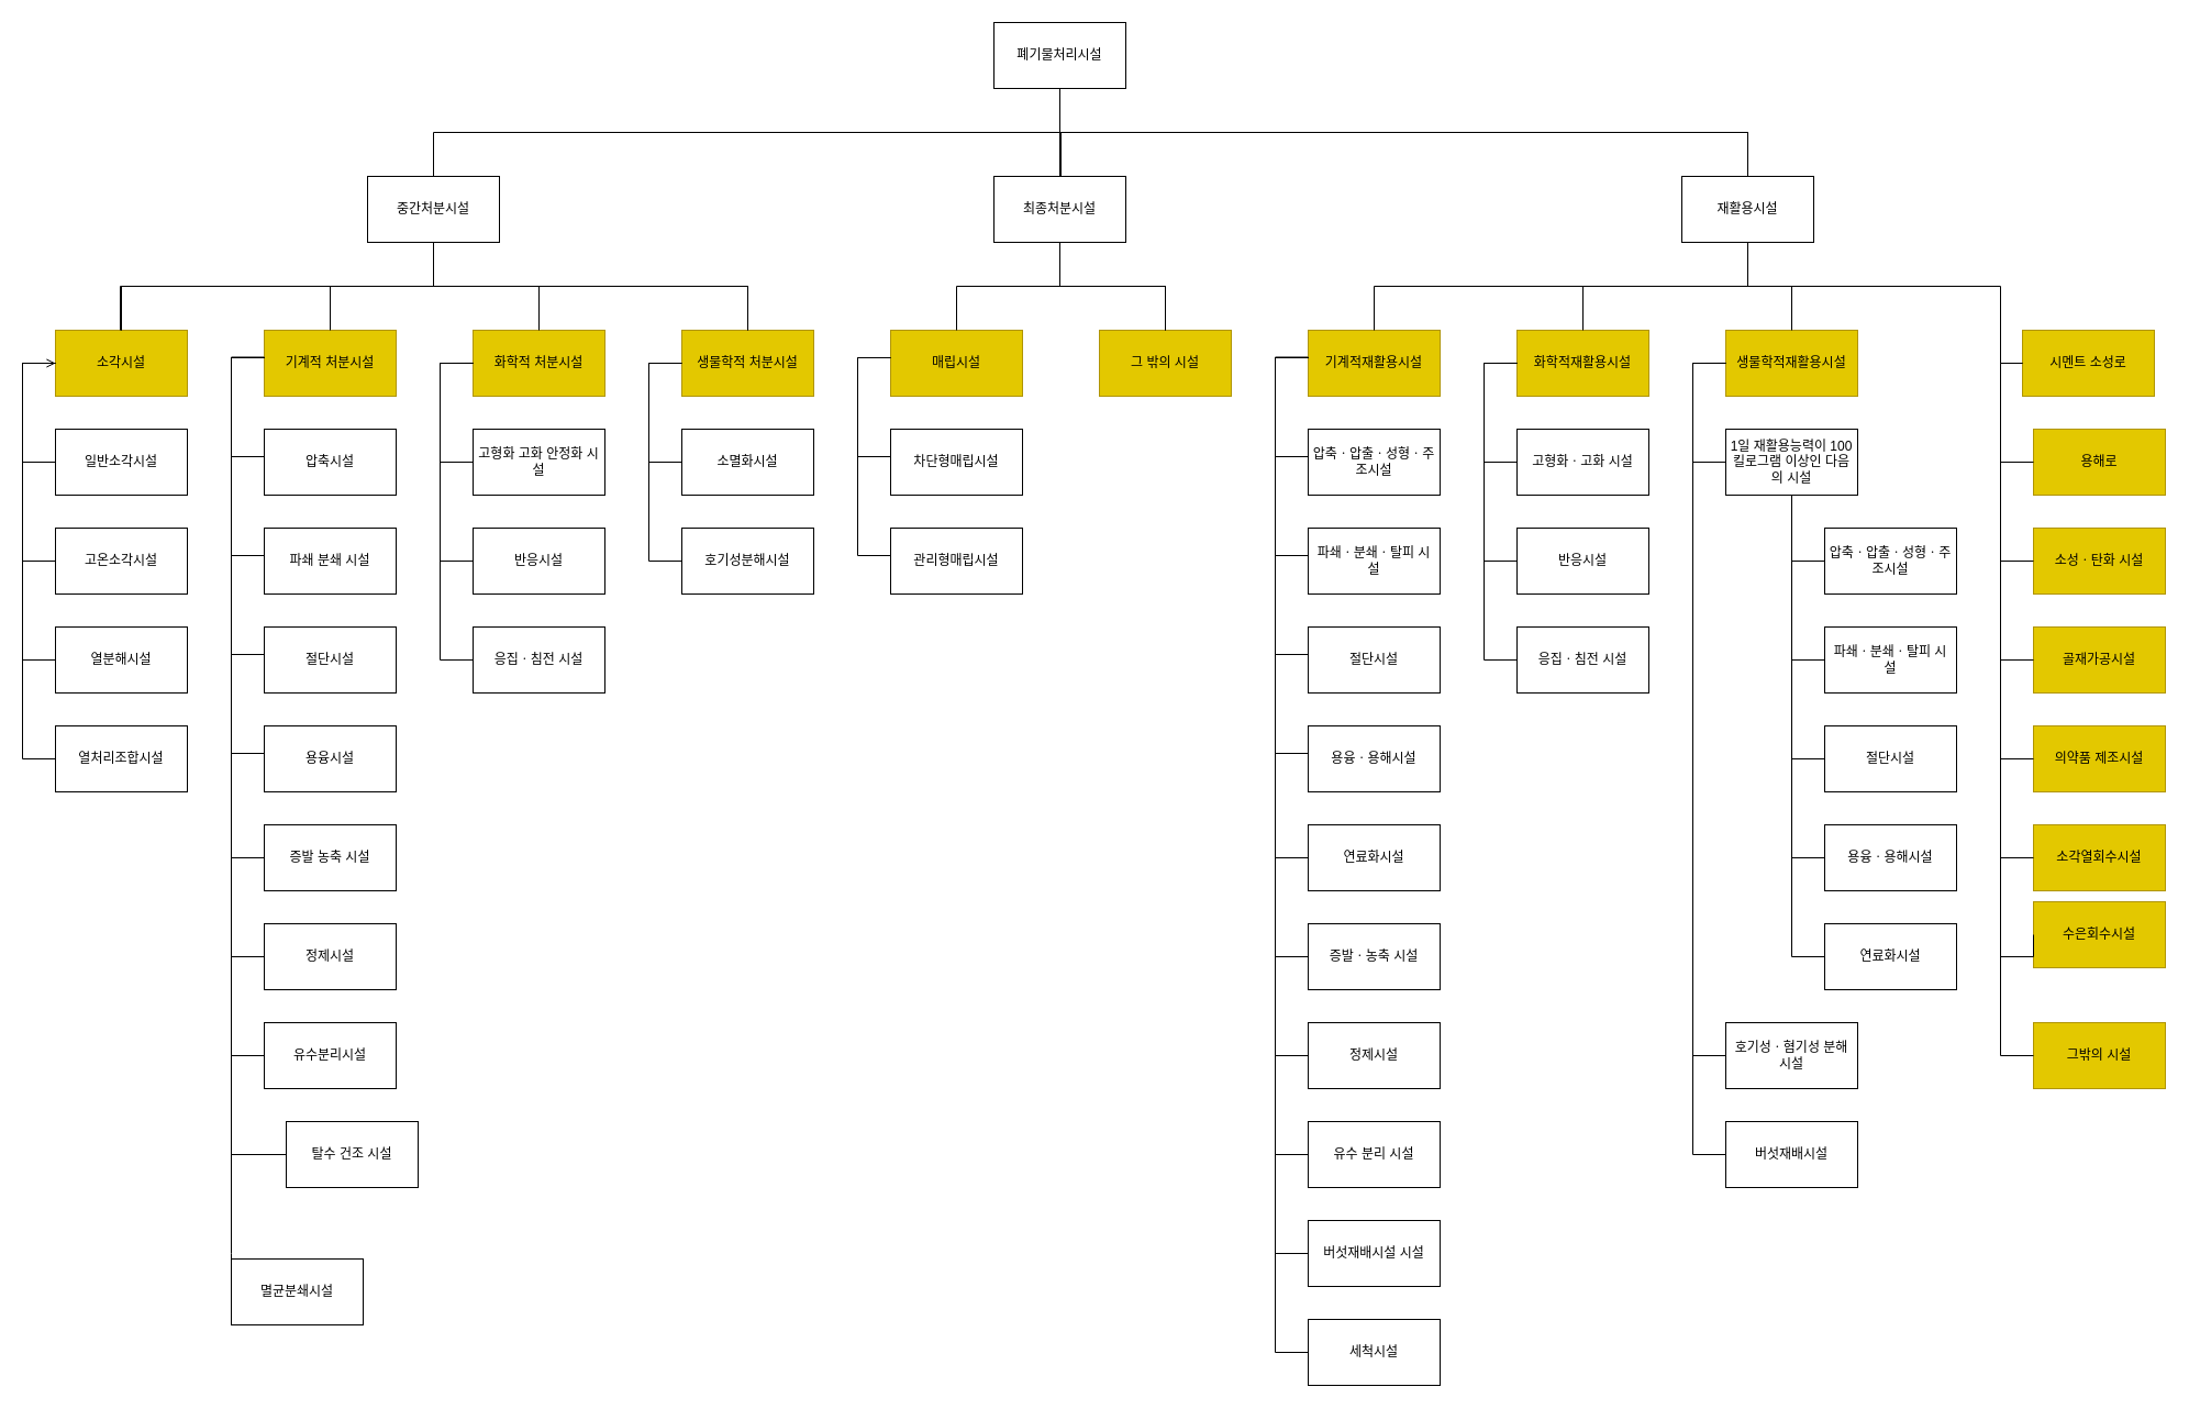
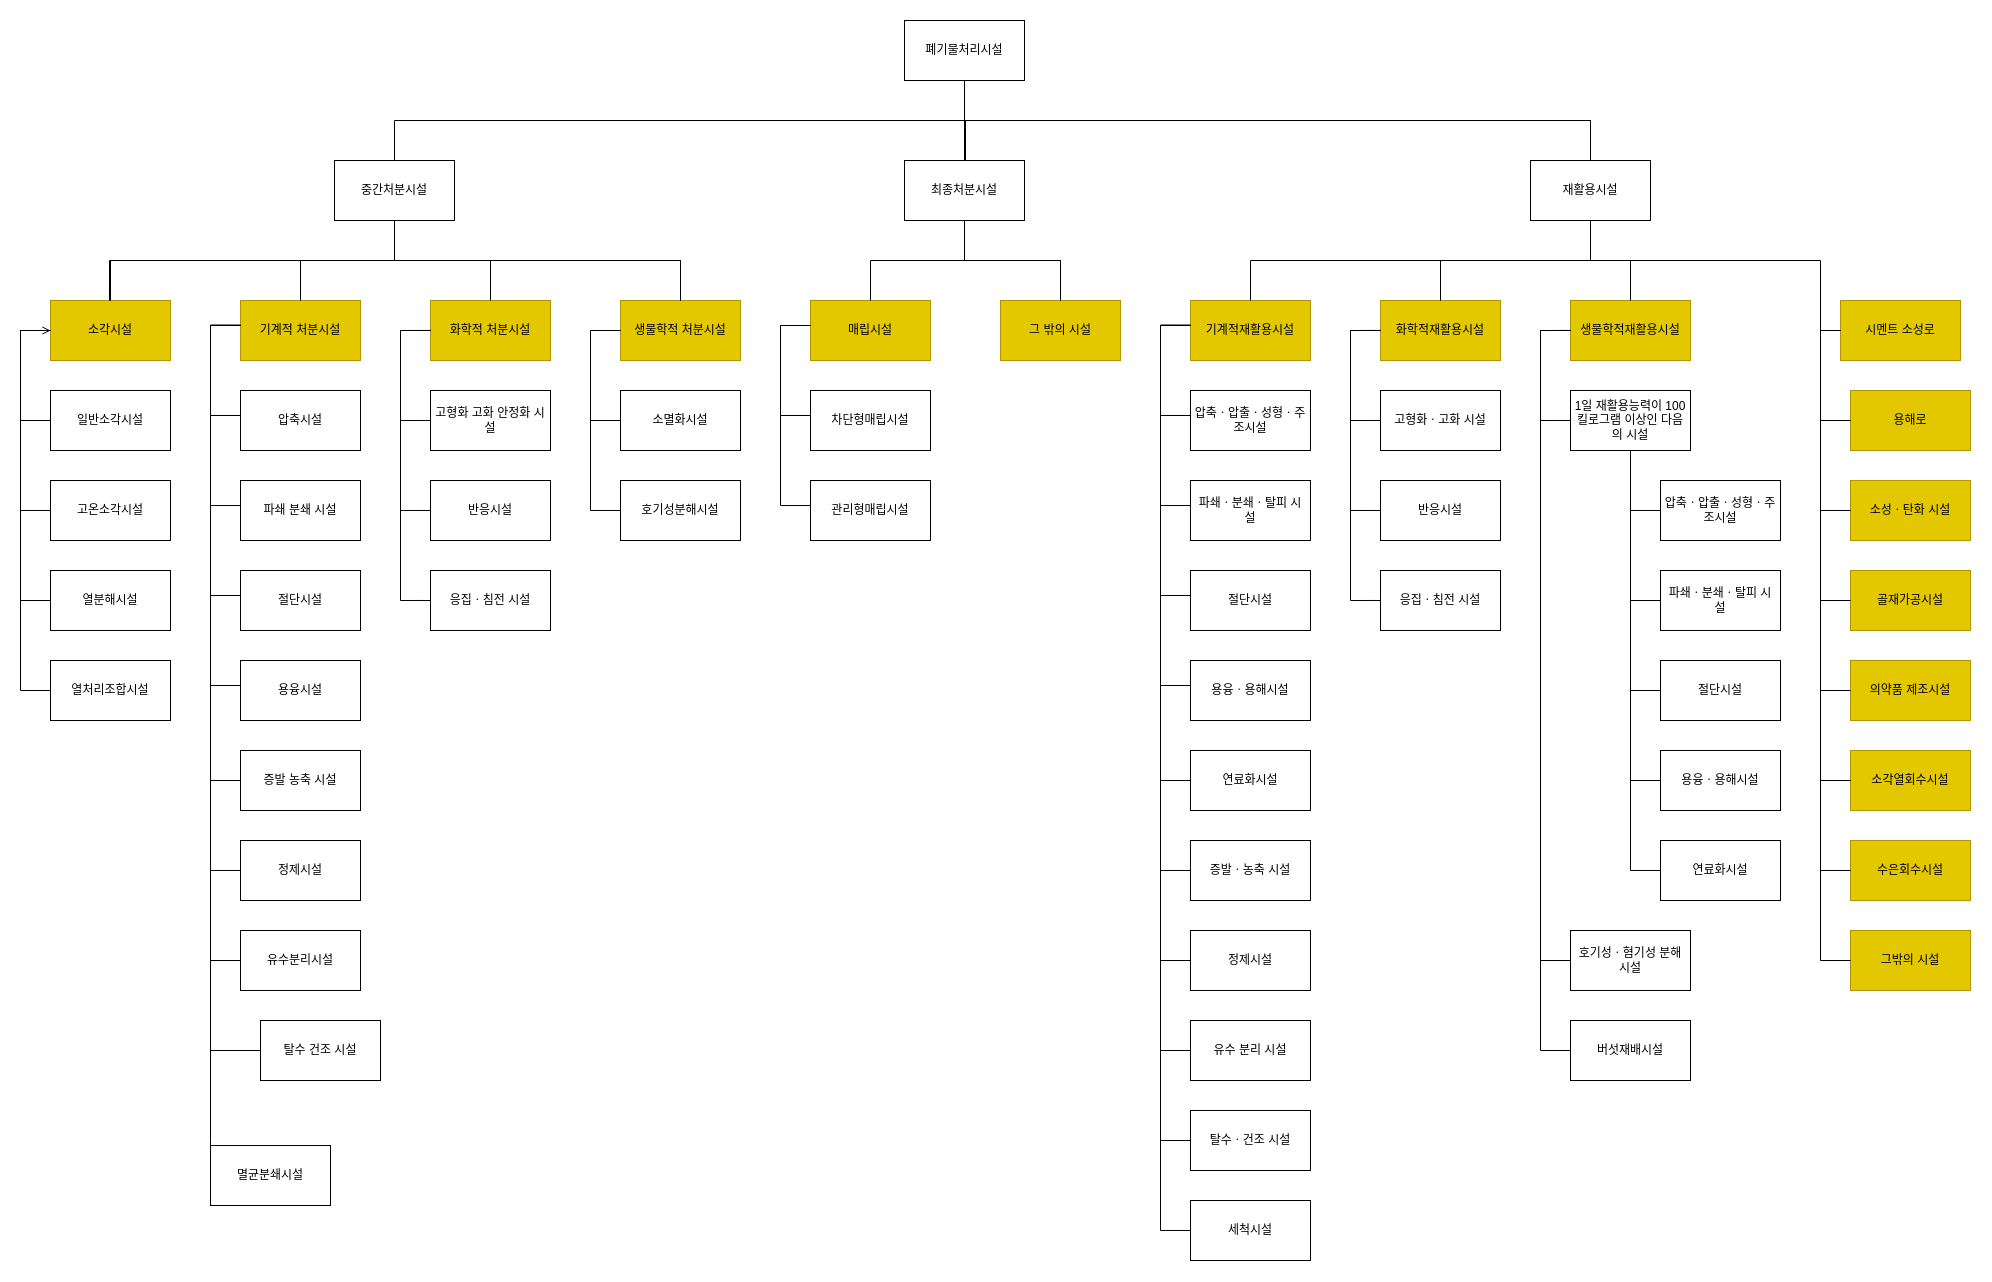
- <mxCell id="65" value="&lt;table&gt;&lt;tbody&gt;&lt;tr&gt;&lt;td&gt;수은회수시설&lt;/td&gt;&lt;/tr&gt;&lt;/tbody&gt;&lt;/table&gt;" style="rounded=0;whiteSpace=wrap;html=1;fillColor=#e3c800;fontColor=#000000;strokeColor=#B09500;" vertex="1" parent="1"><mxGeometry x="1850" y="820" width="120" height="60" as="geometry" /></mxCell>
+ <mxCell id="65" value="&lt;table&gt;&lt;tbody&gt;&lt;tr&gt;&lt;td&gt;수은회수시설&lt;/td&gt;&lt;/tr&gt;&lt;/tbody&gt;&lt;/table&gt;" style="rounded=0;whiteSpace=wrap;html=1;fillColor=#e3c800;fontColor=#000000;strokeColor=#B09500;" vertex="1" parent="1"><mxGeometry x="1850" y="840" width="120" height="60" as="geometry" /></mxCell>
- <mxCell id="76" value="&lt;table&gt;&lt;tbody&gt;&lt;tr&gt;&lt;td&gt;버섯재배시설 시설&lt;/td&gt;&lt;/tr&gt;&lt;/tbody&gt;&lt;/table&gt;" style="rounded=0;whiteSpace=wrap;html=1;" vertex="1" parent="1"><mxGeometry x="1189.95" y="1110" width="120" height="60" as="geometry" /></mxCell>
+ <mxCell id="76" value="&lt;table&gt;&lt;tbody&gt;&lt;tr&gt;&lt;td&gt;탈수ㆍ건조 시설&lt;/td&gt;&lt;/tr&gt;&lt;/tbody&gt;&lt;/table&gt;" style="rounded=0;whiteSpace=wrap;html=1;" vertex="1" parent="1"><mxGeometry x="1189.95" y="1110" width="120" height="60" as="geometry" /></mxCell>
